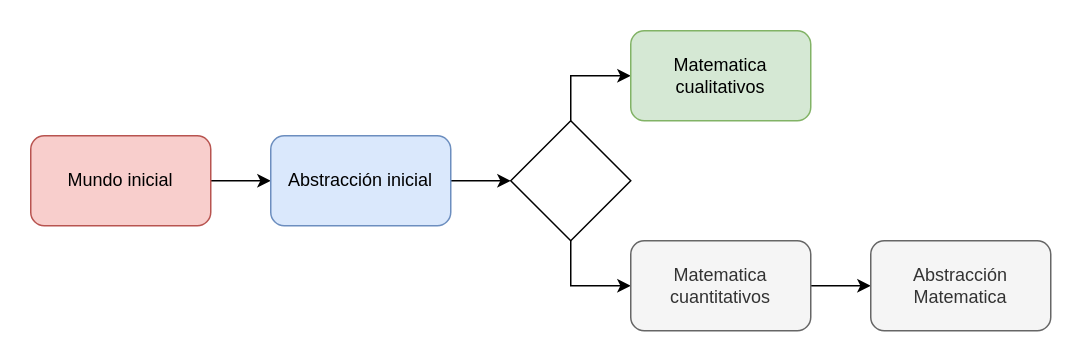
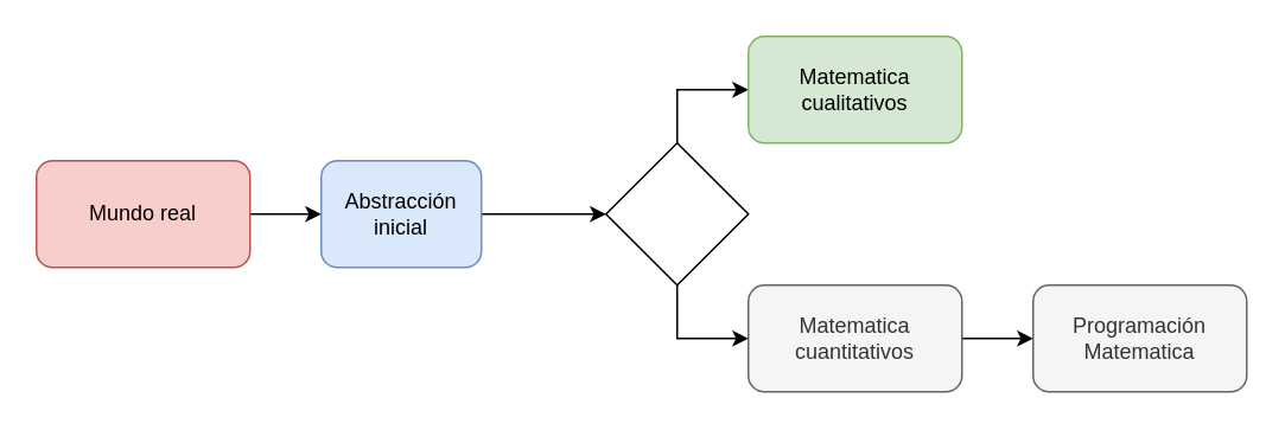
- <mxCell id="3" value="Mundo inicial" style="rounded=1;whiteSpace=wrap;html=1;fillColor=#f8cecc;strokeColor=#b85450;" vertex="1" parent="1"><mxGeometry x="20" y="90" width="120" height="60" as="geometry" /></mxCell>
+ <mxCell id="3" value="Mundo real" style="rounded=1;whiteSpace=wrap;html=1;fillColor=#f8cecc;strokeColor=#b85450;" vertex="1" parent="1"><mxGeometry x="20" y="90" width="120" height="60" as="geometry" /></mxCell>
- <mxCell id="5" value="Abstracción inicial" style="rounded=1;whiteSpace=wrap;html=1;fillColor=#dae8fc;strokeColor=#6c8ebf;" vertex="1" parent="1"><mxGeometry x="180" y="90" width="120" height="60" as="geometry" /></mxCell>
+ <mxCell id="5" value="Abstracción inicial" style="rounded=1;whiteSpace=wrap;html=1;fillColor=#dae8fc;strokeColor=#6c8ebf;" vertex="1" parent="1"><mxGeometry x="180" y="90" width="90" height="60" as="geometry" /></mxCell>
- <mxCell id="12" value="Abstracción Matematica" style="rounded=1;whiteSpace=wrap;html=1;fillColor=#f5f5f5;fontColor=#333333;strokeColor=#666666;" vertex="1" parent="1"><mxGeometry x="580" y="160" width="120" height="60" as="geometry" /></mxCell>
+ <mxCell id="12" value="Programación Matematica" style="rounded=1;whiteSpace=wrap;html=1;fillColor=#f5f5f5;fontColor=#333333;strokeColor=#666666;" vertex="1" parent="1"><mxGeometry x="580" y="160" width="120" height="60" as="geometry" /></mxCell>
